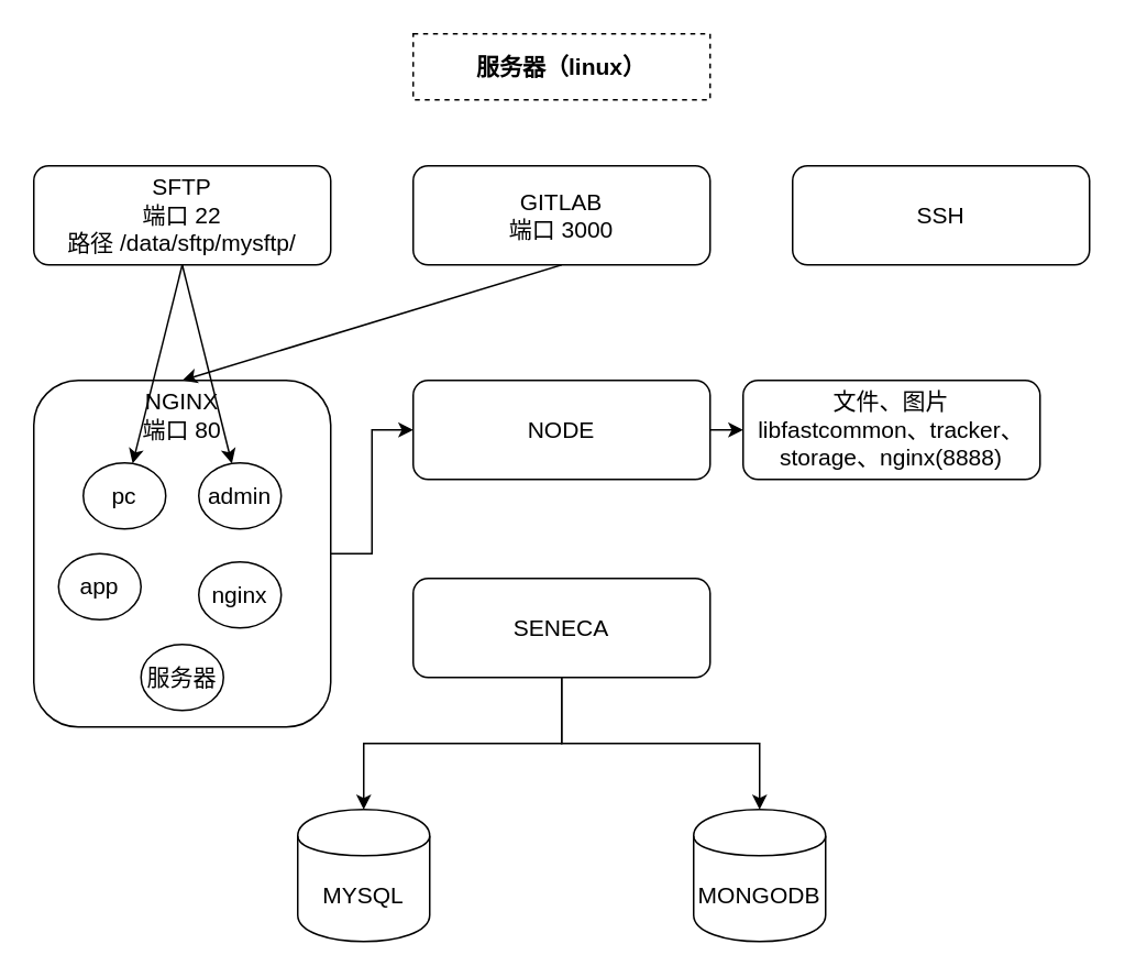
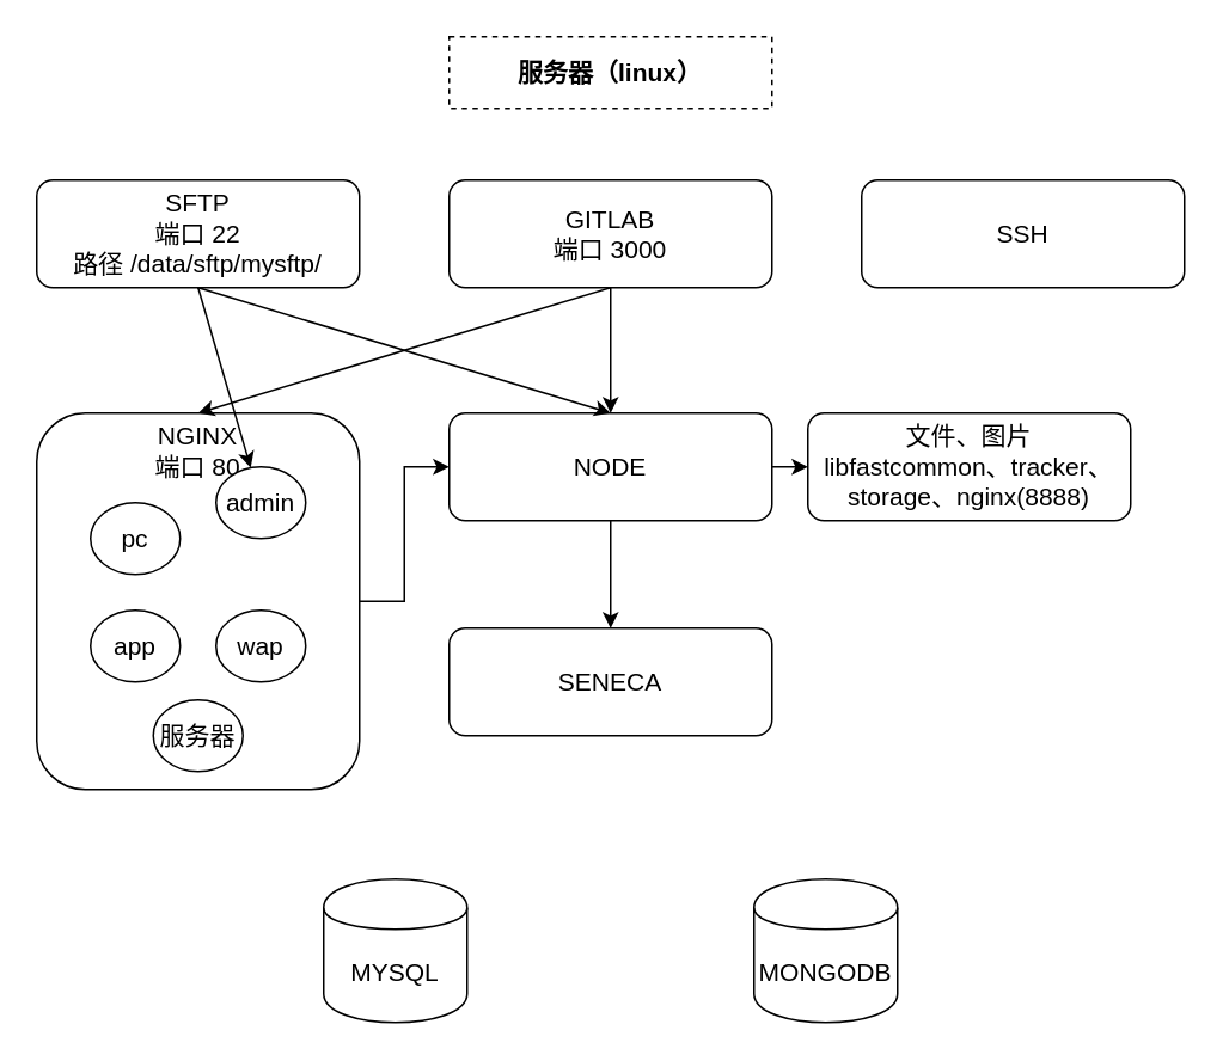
+ <mxCell id="8" style="edgeStyle=orthogonalEdgeStyle;rounded=0;orthogonalLoop=1;jettySize=auto;html=1;entryX=0.5;entryY=0;entryDx=0;entryDy=0;fontFamily=Helvetica;fontSize=14;" parent="1" source="9" target="7" edge="1"><mxGeometry relative="1" as="geometry" /></mxCell>
- <mxCell id="14" value="" style="endArrow=classic;html=1;fontFamily=Helvetica;fontSize=14;exitX=0.5;exitY=1;exitDx=0;exitDy=0;" parent="1" source="4" target="21" edge="1"><mxGeometry width="50" height="50" relative="1" as="geometry"><mxPoint x="20" y="420" as="sourcePoint" /><mxPoint x="70" y="370" as="targetPoint" /></mxGeometry></mxCell>
+ <mxCell id="14" value="" style="endArrow=classic;html=1;fontFamily=Helvetica;fontSize=14;exitX=0.5;exitY=1;exitDx=0;exitDy=0;entryX=0.5;entryY=0;entryDx=0;entryDy=0;" parent="1" source="4" target="7" edge="1"><mxGeometry width="50" height="50" relative="1" as="geometry"><mxPoint x="20" y="420" as="sourcePoint" /><mxPoint x="70" y="370" as="targetPoint" /></mxGeometry></mxCell>
- <mxCell id="23" value="admin" style="ellipse;whiteSpace=wrap;html=1;strokeWidth=1;fontFamily=Helvetica;fontSize=14;" parent="1" vertex="1"><mxGeometry x="120" y="280" width="50" height="40" as="geometry" /></mxCell>
+ <mxCell id="23" value="admin" style="ellipse;whiteSpace=wrap;html=1;strokeWidth=1;fontFamily=Helvetica;fontSize=14;" parent="1" vertex="1"><mxGeometry x="120" y="260" width="50" height="40" as="geometry" /></mxCell>
+ <mxCell id="6" style="edgeStyle=orthogonalEdgeStyle;rounded=0;orthogonalLoop=1;jettySize=auto;html=1;exitX=0.5;exitY=1;exitDx=0;exitDy=0;entryX=0.5;entryY=0;entryDx=0;entryDy=0;fontFamily=Helvetica;fontSize=14;" parent="1" source="7" target="17" edge="1"><mxGeometry relative="1" as="geometry" /></mxCell>
- <mxCell id="22" value="app" style="ellipse;whiteSpace=wrap;html=1;strokeWidth=1;fontFamily=Helvetica;fontSize=14;" parent="1" vertex="1"><mxGeometry x="35" y="335" width="50" height="40" as="geometry" /></mxCell>
+ <mxCell id="22" value="app" style="ellipse;whiteSpace=wrap;html=1;strokeWidth=1;fontFamily=Helvetica;fontSize=14;" parent="1" vertex="1"><mxGeometry x="50" y="340" width="50" height="40" as="geometry" /></mxCell>
- <mxCell id="24" value="nginx" style="ellipse;whiteSpace=wrap;html=1;strokeWidth=1;fontFamily=Helvetica;fontSize=14;" parent="1" vertex="1"><mxGeometry x="120" y="340" width="50" height="40" as="geometry" /></mxCell>
+ <mxCell id="24" value="wap" style="ellipse;whiteSpace=wrap;html=1;strokeWidth=1;fontFamily=Helvetica;fontSize=14;" parent="1" vertex="1"><mxGeometry x="120" y="340" width="50" height="40" as="geometry" /></mxCell>
- <mxCell id="16" style="edgeStyle=orthogonalEdgeStyle;rounded=0;orthogonalLoop=1;jettySize=auto;html=1;exitX=0.5;exitY=1;exitDx=0;exitDy=0;fontFamily=Helvetica;fontSize=14;" parent="1" source="17" target="19" edge="1"><mxGeometry relative="1" as="geometry" /></mxCell>
- <mxCell id="15" style="edgeStyle=orthogonalEdgeStyle;rounded=0;orthogonalLoop=1;jettySize=auto;html=1;exitX=0.5;exitY=1;exitDx=0;exitDy=0;entryX=0.5;entryY=0;entryDx=0;entryDy=0;fontFamily=Helvetica;fontSize=14;" parent="1" source="17" target="20" edge="1"><mxGeometry relative="1" as="geometry" /></mxCell>
